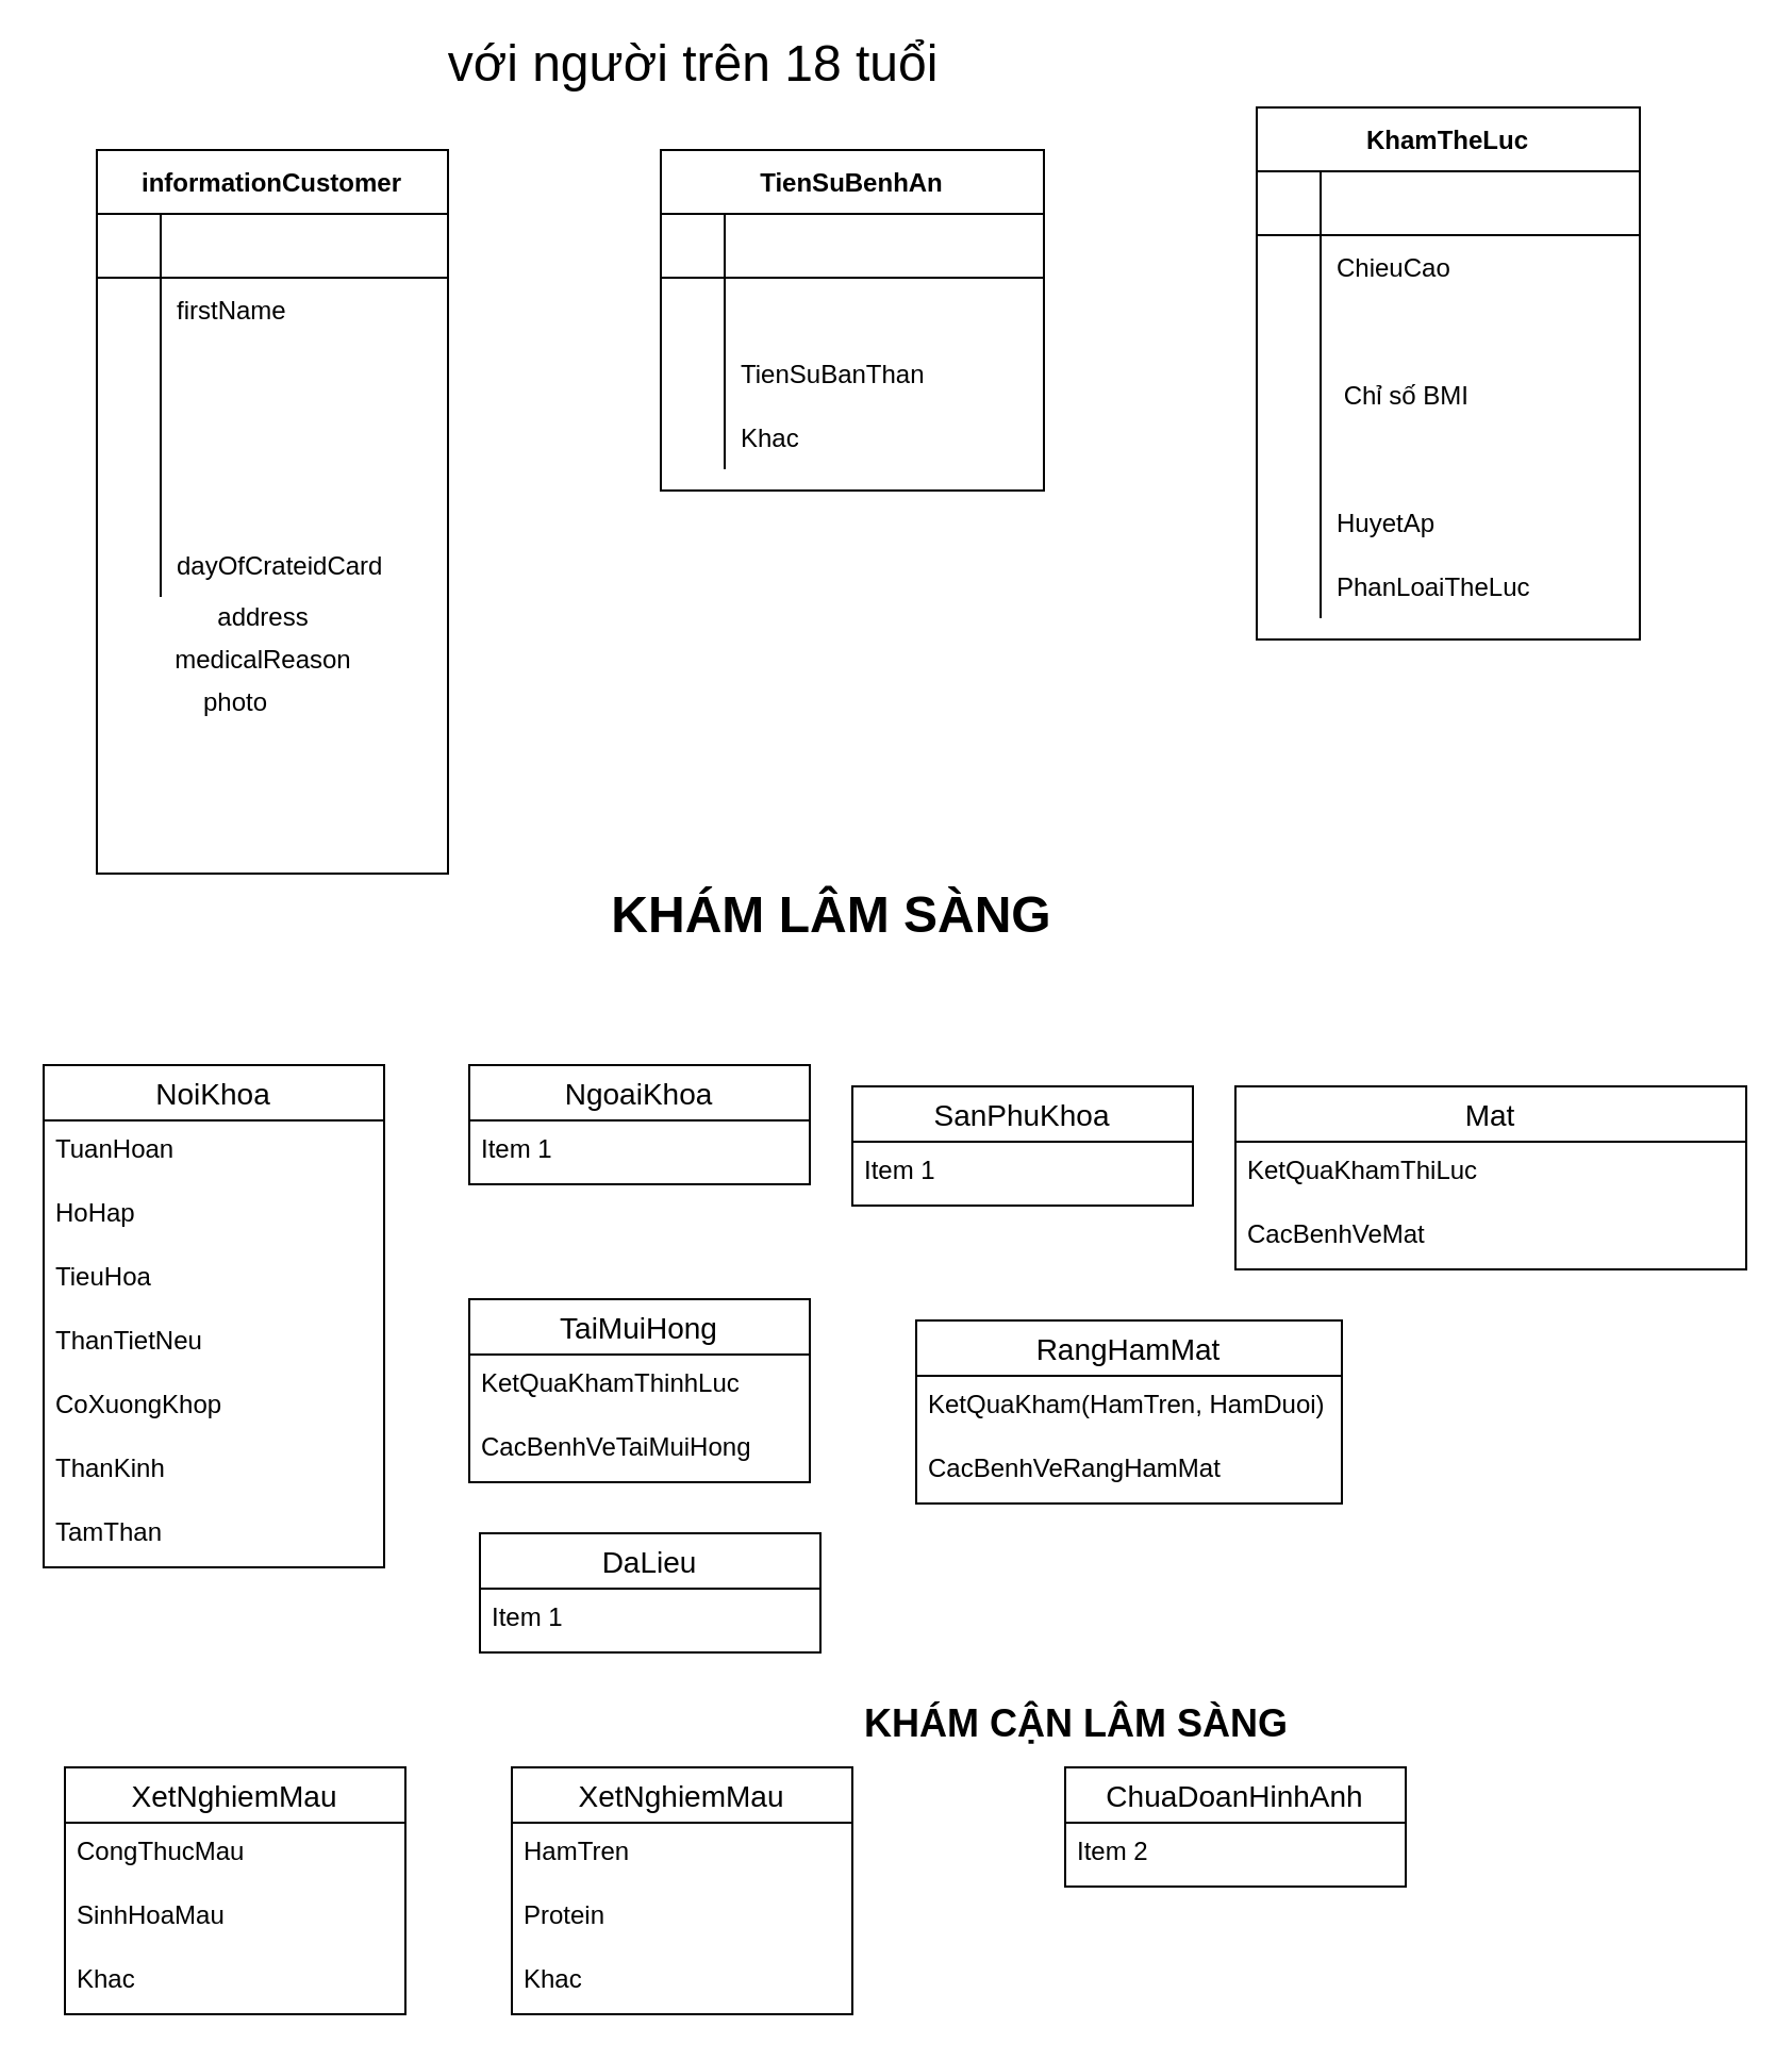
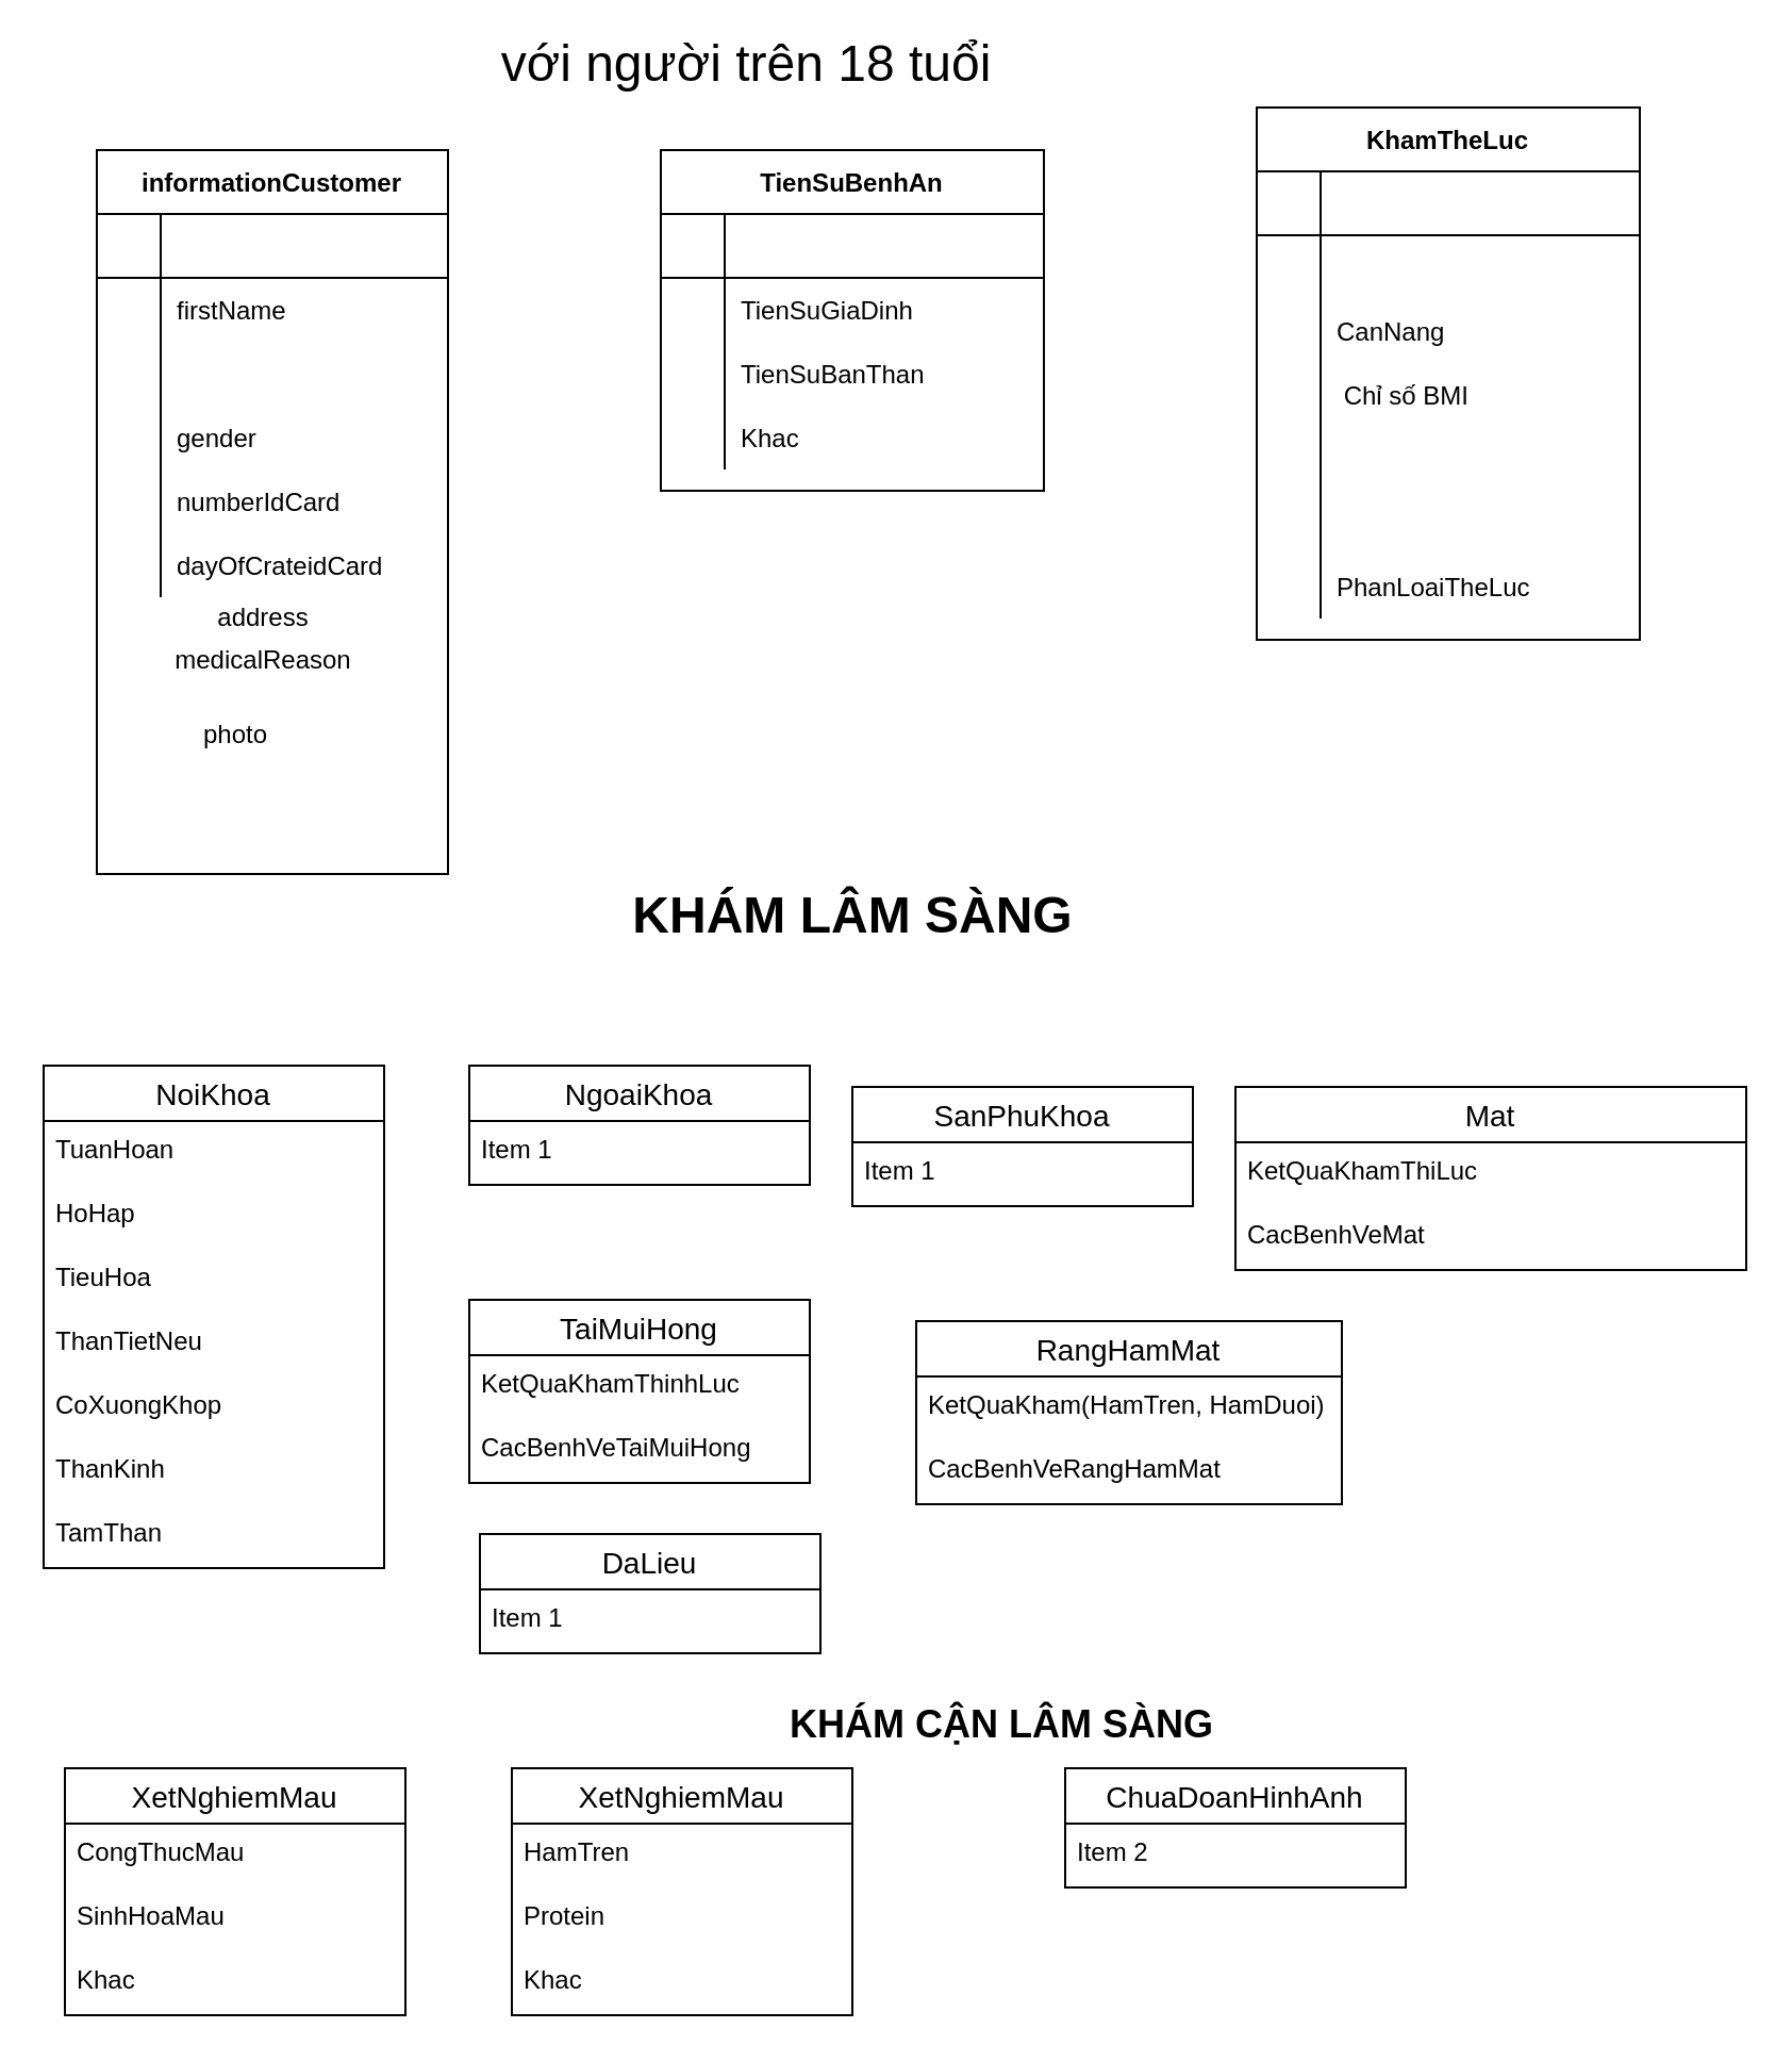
- <mxCell id="2" value="&lt;font style=&quot;font-size: 24px&quot;&gt;với người trên 18 tuổi&lt;/font&gt;" style="text;html=1;align=center;verticalAlign=middle;resizable=0;points=[];autosize=1;" parent="1" vertex="1"><mxGeometry x="200" y="20" width="250" height="20" as="geometry" /></mxCell>
+ <mxCell id="2" value="&lt;font style=&quot;font-size: 24px&quot;&gt;với người trên 18 tuổi&lt;/font&gt;" style="text;html=1;align=center;verticalAlign=middle;resizable=0;points=[];autosize=1;" parent="1" vertex="1"><mxGeometry x="225" y="20" width="250" height="20" as="geometry" /></mxCell>
- <mxCell id="43" value="ChieuCao" style="shape=partialRectangle;connectable=0;fillColor=none;top=0;left=0;bottom=0;right=0;align=left;spacingLeft=6;overflow=hidden;" parent="41" vertex="1"><mxGeometry x="30" width="150" height="30" as="geometry" /></mxCell>
+ <mxCell id="30" value="TienSuGiaDinh" style="shape=partialRectangle;connectable=0;fillColor=none;top=0;left=0;bottom=0;right=0;align=left;spacingLeft=6;overflow=hidden;" parent="28" vertex="1"><mxGeometry x="30" width="150" height="30" as="geometry" /></mxCell>
+ <mxCell id="46" value="CanNang" style="shape=partialRectangle;connectable=0;fillColor=none;top=0;left=0;bottom=0;right=0;align=left;spacingLeft=6;overflow=hidden;" parent="44" vertex="1"><mxGeometry x="30" width="150" height="30" as="geometry" /></mxCell>
+ <mxCell id="14" value="gender" style="shape=partialRectangle;connectable=0;fillColor=none;top=0;left=0;bottom=0;right=0;align=left;spacingLeft=6;overflow=hidden;" parent="12" vertex="1"><mxGeometry x="30" width="135" height="30" as="geometry" /></mxCell>
+ <mxCell id="17" value="numberIdCard" style="shape=partialRectangle;connectable=0;fillColor=none;top=0;left=0;bottom=0;right=0;align=left;spacingLeft=6;overflow=hidden;" vertex="1" parent="15"><mxGeometry x="30" width="135" height="30" as="geometry" /></mxCell>
- <mxCell id="54" value="HuyetAp" style="shape=partialRectangle;connectable=0;fillColor=none;top=0;left=0;bottom=0;right=0;align=left;spacingLeft=6;overflow=hidden;" parent="52" vertex="1"><mxGeometry x="30" width="150" height="30" as="geometry" /></mxCell>
- <mxCell id="23" value="photo" style="text;html=1;align=center;verticalAlign=middle;resizable=0;points=[];autosize=1;" parent="1" vertex="1"><mxGeometry x="85" y="320" width="50" height="20" as="geometry" /></mxCell>
+ <mxCell id="23" value="photo" style="text;html=1;align=center;verticalAlign=middle;resizable=0;points=[];autosize=1;" parent="1" vertex="1"><mxGeometry x="85" y="335" width="50" height="20" as="geometry" /></mxCell>
- <mxCell id="81" value="&lt;strong&gt;&lt;font style=&quot;font-size: 24px&quot;&gt;KHÁM LÂM SÀNG&lt;/font&gt;&lt;/strong&gt;" style="text;html=1;align=center;verticalAlign=middle;resizable=0;points=[];autosize=1;" parent="1" vertex="1"><mxGeometry x="280" y="420" width="220" height="20" as="geometry" /></mxCell>
+ <mxCell id="81" value="&lt;strong&gt;&lt;font style=&quot;font-size: 24px&quot;&gt;KHÁM LÂM SÀNG&lt;/font&gt;&lt;/strong&gt;" style="text;html=1;align=center;verticalAlign=middle;resizable=0;points=[];autosize=1;" parent="1" vertex="1"><mxGeometry x="290" y="420" width="220" height="20" as="geometry" /></mxCell>
- <mxCell id="82" value="&lt;strong&gt;&lt;font style=&quot;font-size: 18px&quot;&gt;KHÁM CẬN LÂM SÀNG&lt;/font&gt;&lt;/strong&gt;" style="text;html=1;align=center;verticalAlign=middle;resizable=0;points=[];autosize=1;" parent="1" vertex="1"><mxGeometry x="400" y="800" width="210" height="20" as="geometry" /></mxCell>
+ <mxCell id="82" value="&lt;strong&gt;&lt;font style=&quot;font-size: 18px&quot;&gt;KHÁM CẬN LÂM SÀNG&lt;/font&gt;&lt;/strong&gt;" style="text;html=1;align=center;verticalAlign=middle;resizable=0;points=[];autosize=1;" parent="1" vertex="1"><mxGeometry x="365" y="800" width="210" height="20" as="geometry" /></mxCell>
